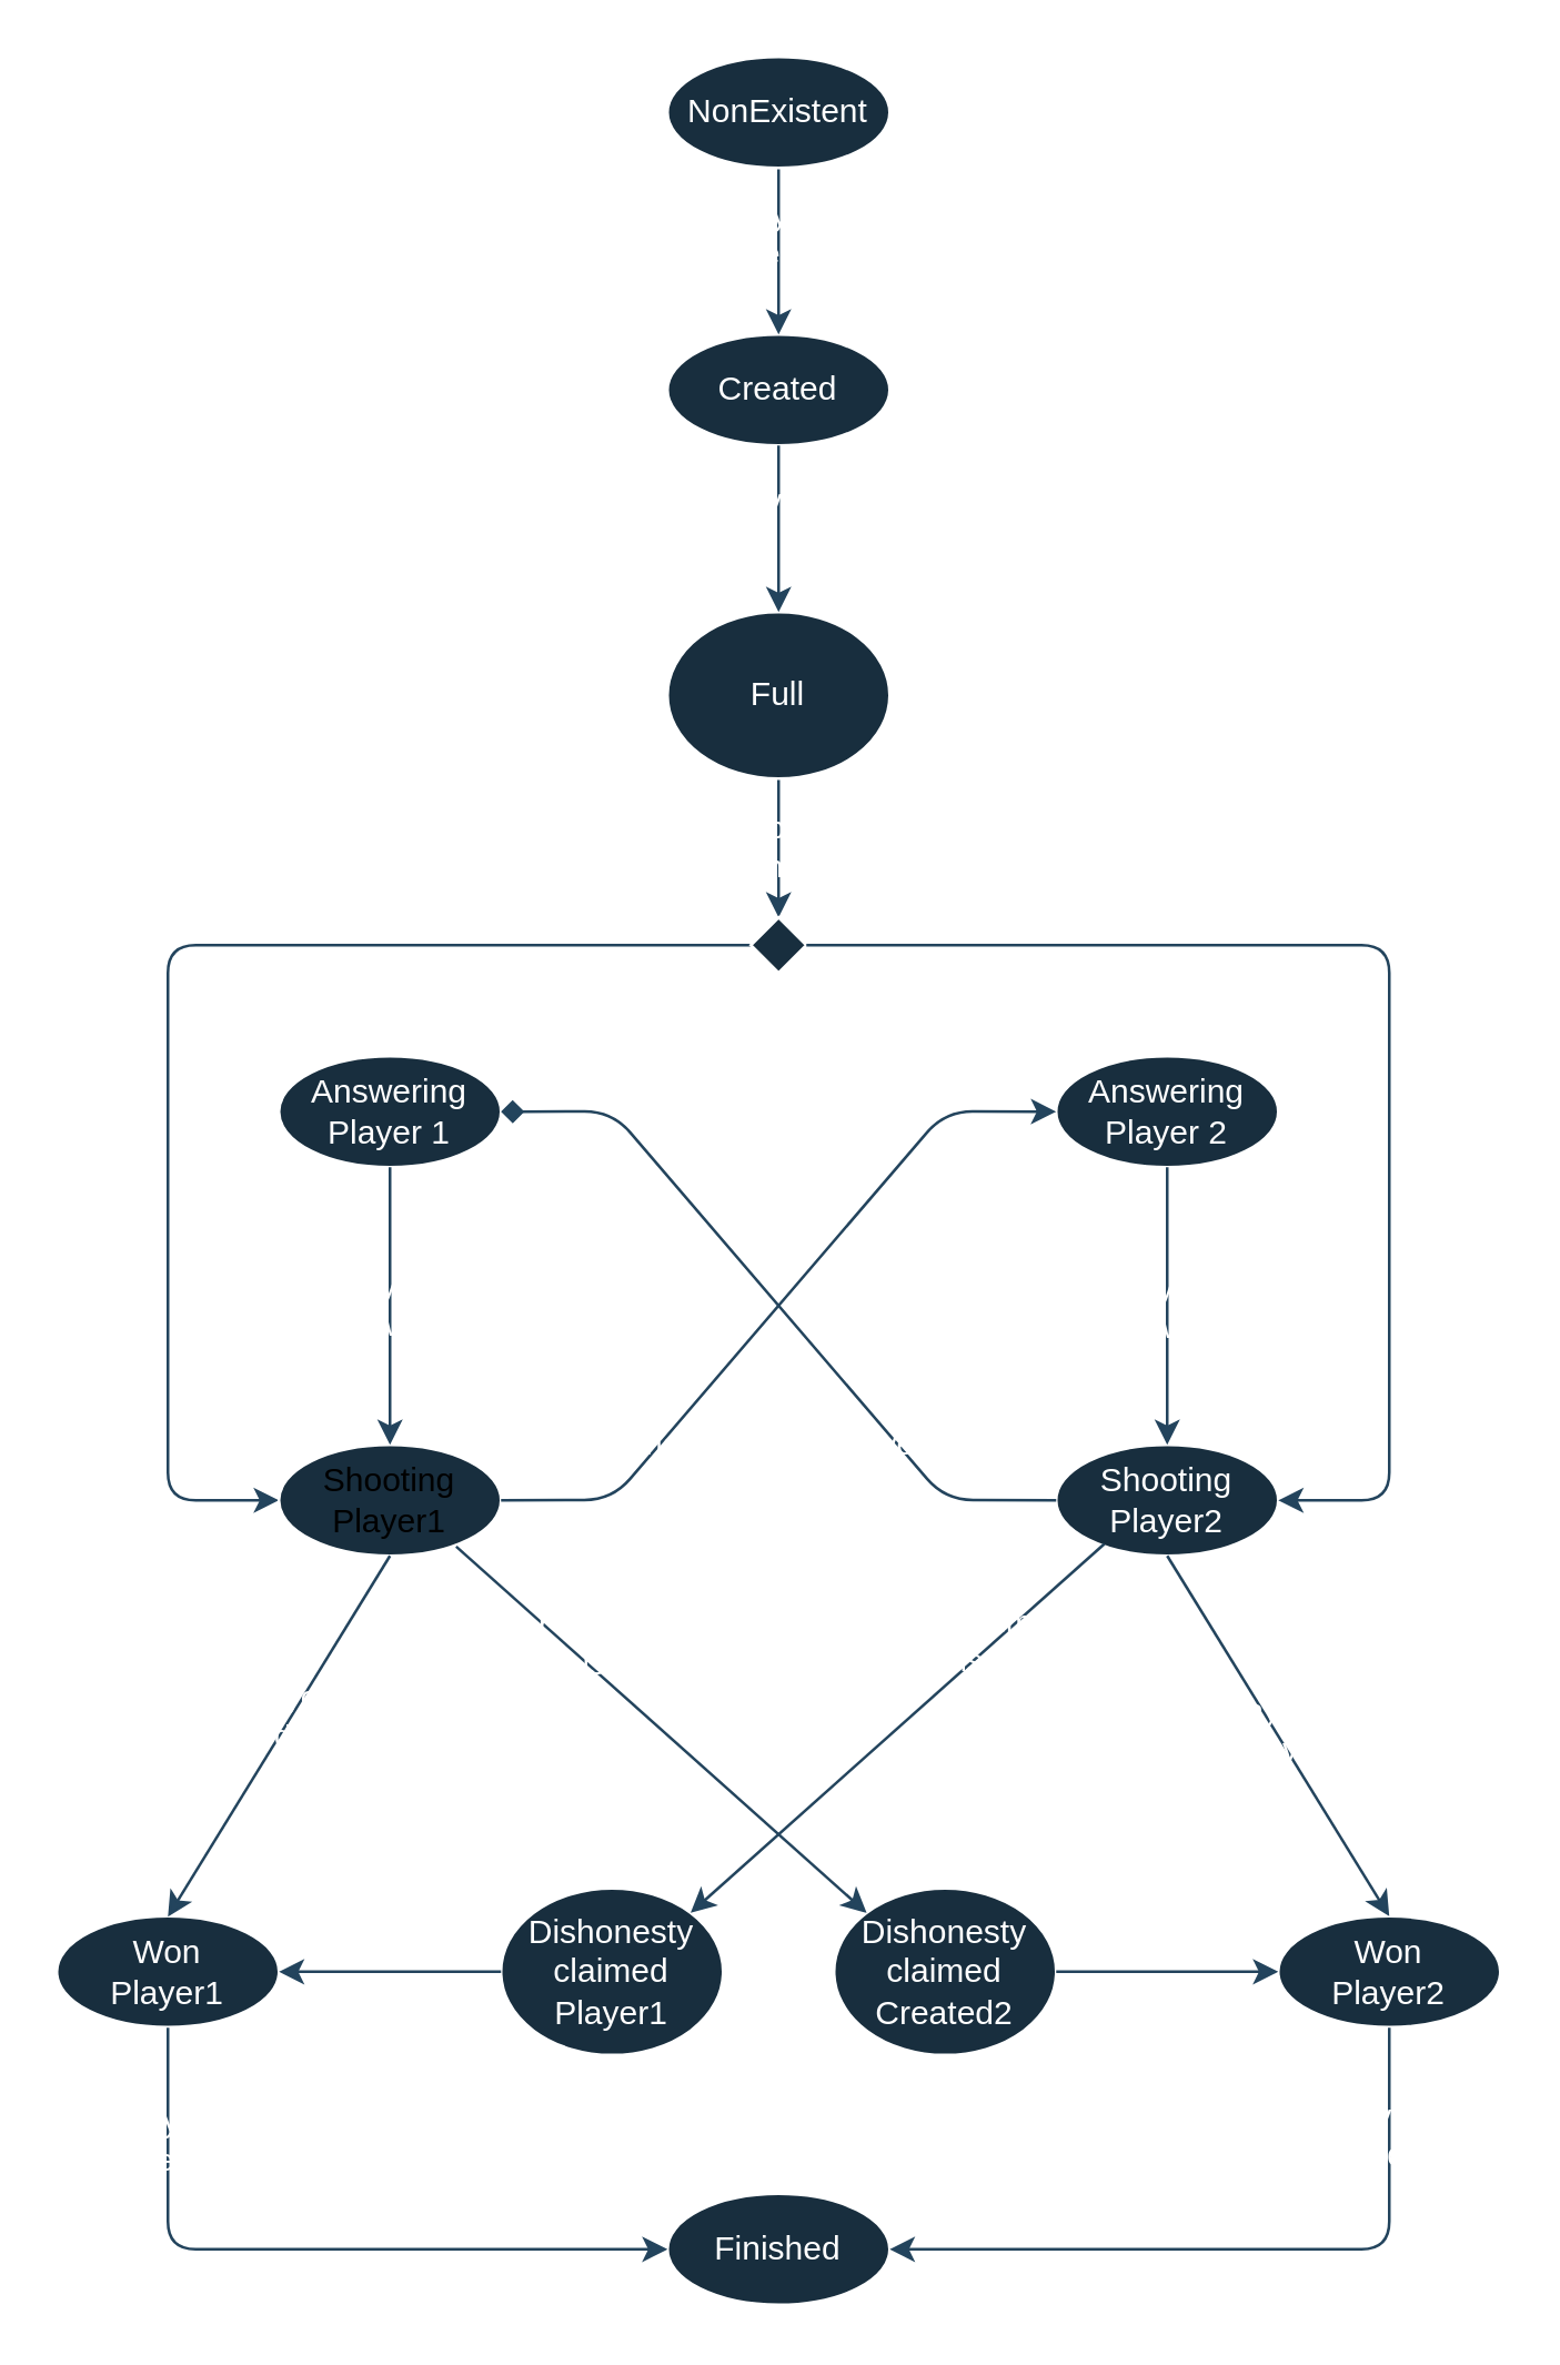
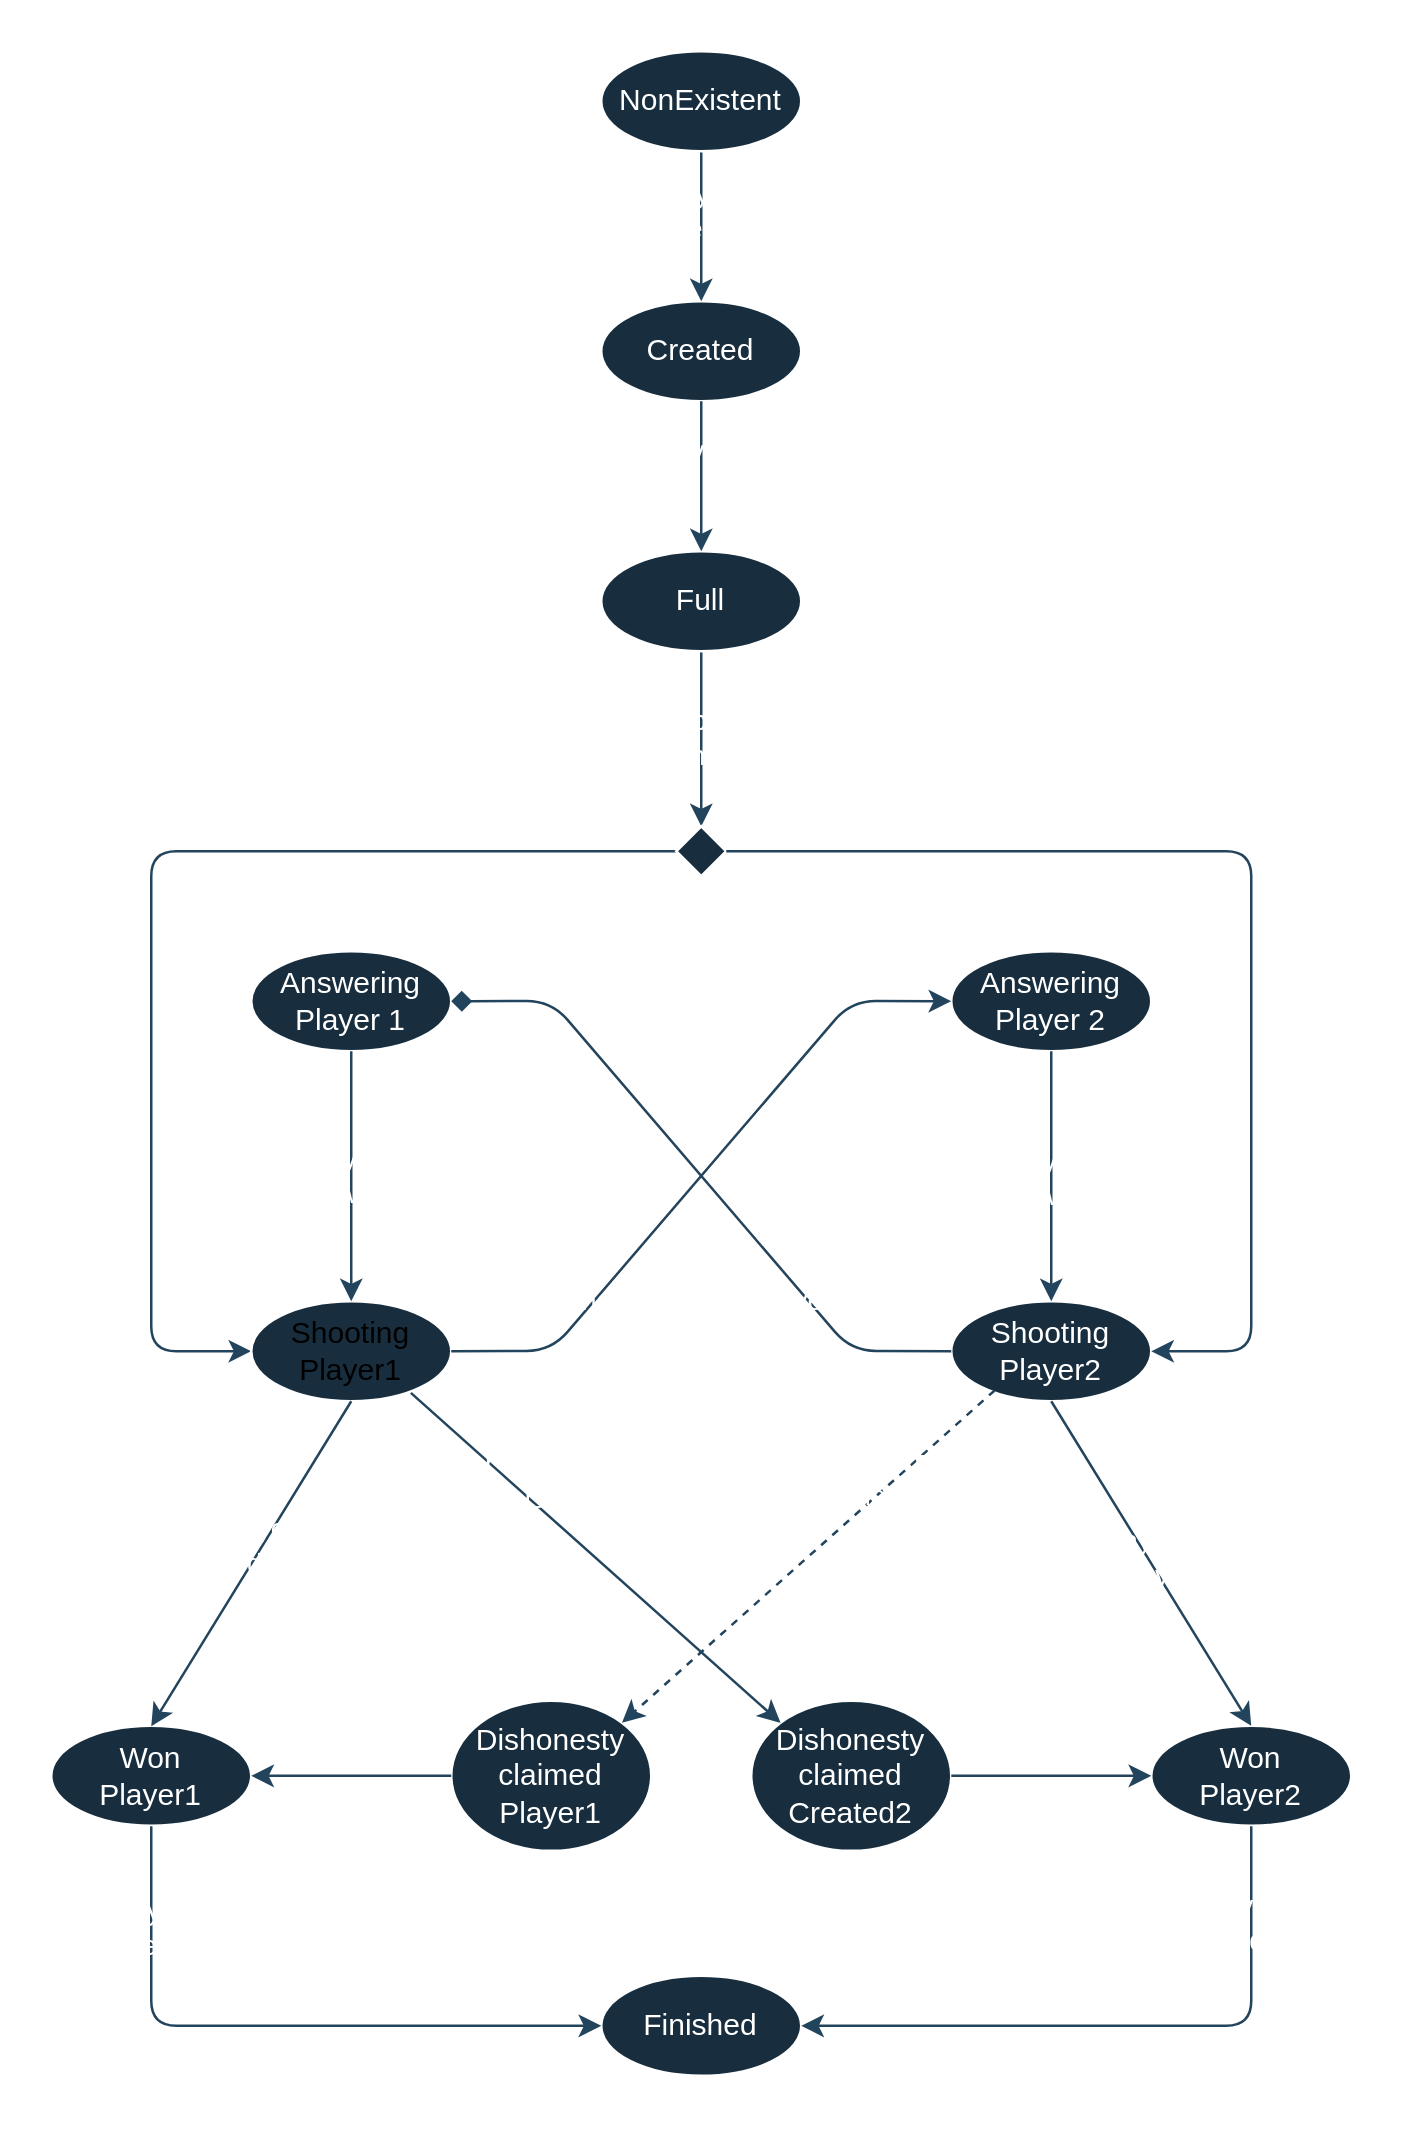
- <mxCell id="6" value="Full" style="ellipse;whiteSpace=wrap;html=1;labelBackgroundColor=none;fillColor=#182E3E;strokeColor=#FFFFFF;fontColor=#FFFFFF;" parent="1" vertex="1"><mxGeometry x="240" y="220" width="80" height="60" as="geometry" /></mxCell>
+ <mxCell id="6" value="Full" style="ellipse;whiteSpace=wrap;html=1;labelBackgroundColor=none;fillColor=#182E3E;strokeColor=#FFFFFF;fontColor=#FFFFFF;" parent="1" vertex="1"><mxGeometry x="240" y="220" width="80" height="40" as="geometry" /></mxCell>
- <mxCell id="17" value="" style="endArrow=classic;html=1;entryX=1;entryY=0;entryDx=0;entryDy=0;exitX=0.217;exitY=0.892;exitDx=0;exitDy=0;exitPerimeter=0;labelBackgroundColor=none;fontColor=default;strokeColor=#23445D;" parent="1" source="12" target="14" edge="1"><mxGeometry width="50" height="50" relative="1" as="geometry"><mxPoint x="392" y="550" as="sourcePoint" /><mxPoint x="404" y="622.84" as="targetPoint" /></mxGeometry></mxCell>
+ <mxCell id="17" value="" style="endArrow=classic;html=1;entryX=1;entryY=0;entryDx=0;entryDy=0;exitX=0.217;exitY=0.892;exitDx=0;exitDy=0;exitPerimeter=0;labelBackgroundColor=none;fontColor=default;strokeColor=#23445D;dashed=1;" parent="1" source="12" target="14" edge="1"><mxGeometry width="50" height="50" relative="1" as="geometry"><mxPoint x="392" y="550" as="sourcePoint" /><mxPoint x="404" y="622.84" as="targetPoint" /></mxGeometry></mxCell>
